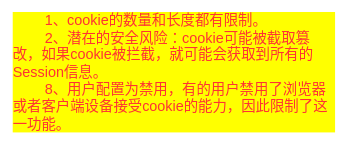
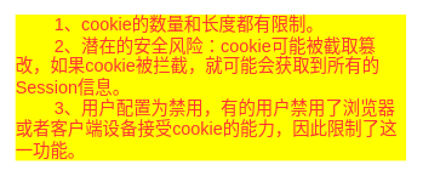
- <mxCell id="2" value="&lt;div style=&quot;text-align: left;&quot;&gt;&lt;span style=&quot;font-size: 24px;&quot;&gt;&lt;span style=&quot;white-space: pre;&quot;&gt;&#09;&lt;/span&gt;1、cookie的数量和长度都有限制。&lt;/span&gt;&lt;/div&gt;&lt;div style=&quot;text-align: left;&quot;&gt;&lt;span style=&quot;font-size: 24px;&quot;&gt;&lt;span style=&quot;white-space: pre;&quot;&gt;&#09;&lt;/span&gt;2、潜在的安全风险：cookie可能被截取篡改，如果cookie被拦截，就可能会获取到所有的Session信息。&lt;/span&gt;&lt;/div&gt;&lt;div style=&quot;text-align: left;&quot;&gt;&lt;span style=&quot;font-size: 24px;&quot;&gt;&lt;span style=&quot;white-space: pre;&quot;&gt;&#09;&lt;/span&gt;8、用户配置为禁用，有的用户禁用了浏览器或者客户端设备接受cookie的能力，因此限制了这一功能。&lt;/span&gt;&lt;br&gt;&lt;/div&gt;" style="text;strokeColor=none;align=center;fillColor=none;html=1;verticalAlign=middle;whiteSpace=wrap;rounded=0;fontSize=14;fontColor=#FF3333;labelBackgroundColor=#FFFF00;" parent="1" vertex="1"><mxGeometry x="20" y="20" width="540" height="200" as="geometry" /></mxCell>
+ <mxCell id="2" value="&lt;div style=&quot;text-align: left;&quot;&gt;&lt;span style=&quot;font-size: 24px;&quot;&gt;&lt;span style=&quot;white-space: pre;&quot;&gt;&#09;&lt;/span&gt;1、cookie的数量和长度都有限制。&lt;/span&gt;&lt;/div&gt;&lt;div style=&quot;text-align: left;&quot;&gt;&lt;span style=&quot;font-size: 24px;&quot;&gt;&lt;span style=&quot;white-space: pre;&quot;&gt;&#09;&lt;/span&gt;2、潜在的安全风险：cookie可能被截取篡改，如果cookie被拦截，就可能会获取到所有的Session信息。&lt;/span&gt;&lt;/div&gt;&lt;div style=&quot;text-align: left;&quot;&gt;&lt;span style=&quot;font-size: 24px;&quot;&gt;&lt;span style=&quot;white-space: pre;&quot;&gt;&#09;&lt;/span&gt;3、用户配置为禁用，有的用户禁用了浏览器或者客户端设备接受cookie的能力，因此限制了这一功能。&lt;/span&gt;&lt;br&gt;&lt;/div&gt;" style="text;strokeColor=none;align=center;fillColor=none;html=1;verticalAlign=middle;whiteSpace=wrap;rounded=0;fontSize=14;fontColor=#FF3333;labelBackgroundColor=#FFFF00;" parent="1" vertex="1"><mxGeometry x="20" y="20" width="540" height="200" as="geometry" /></mxCell>
